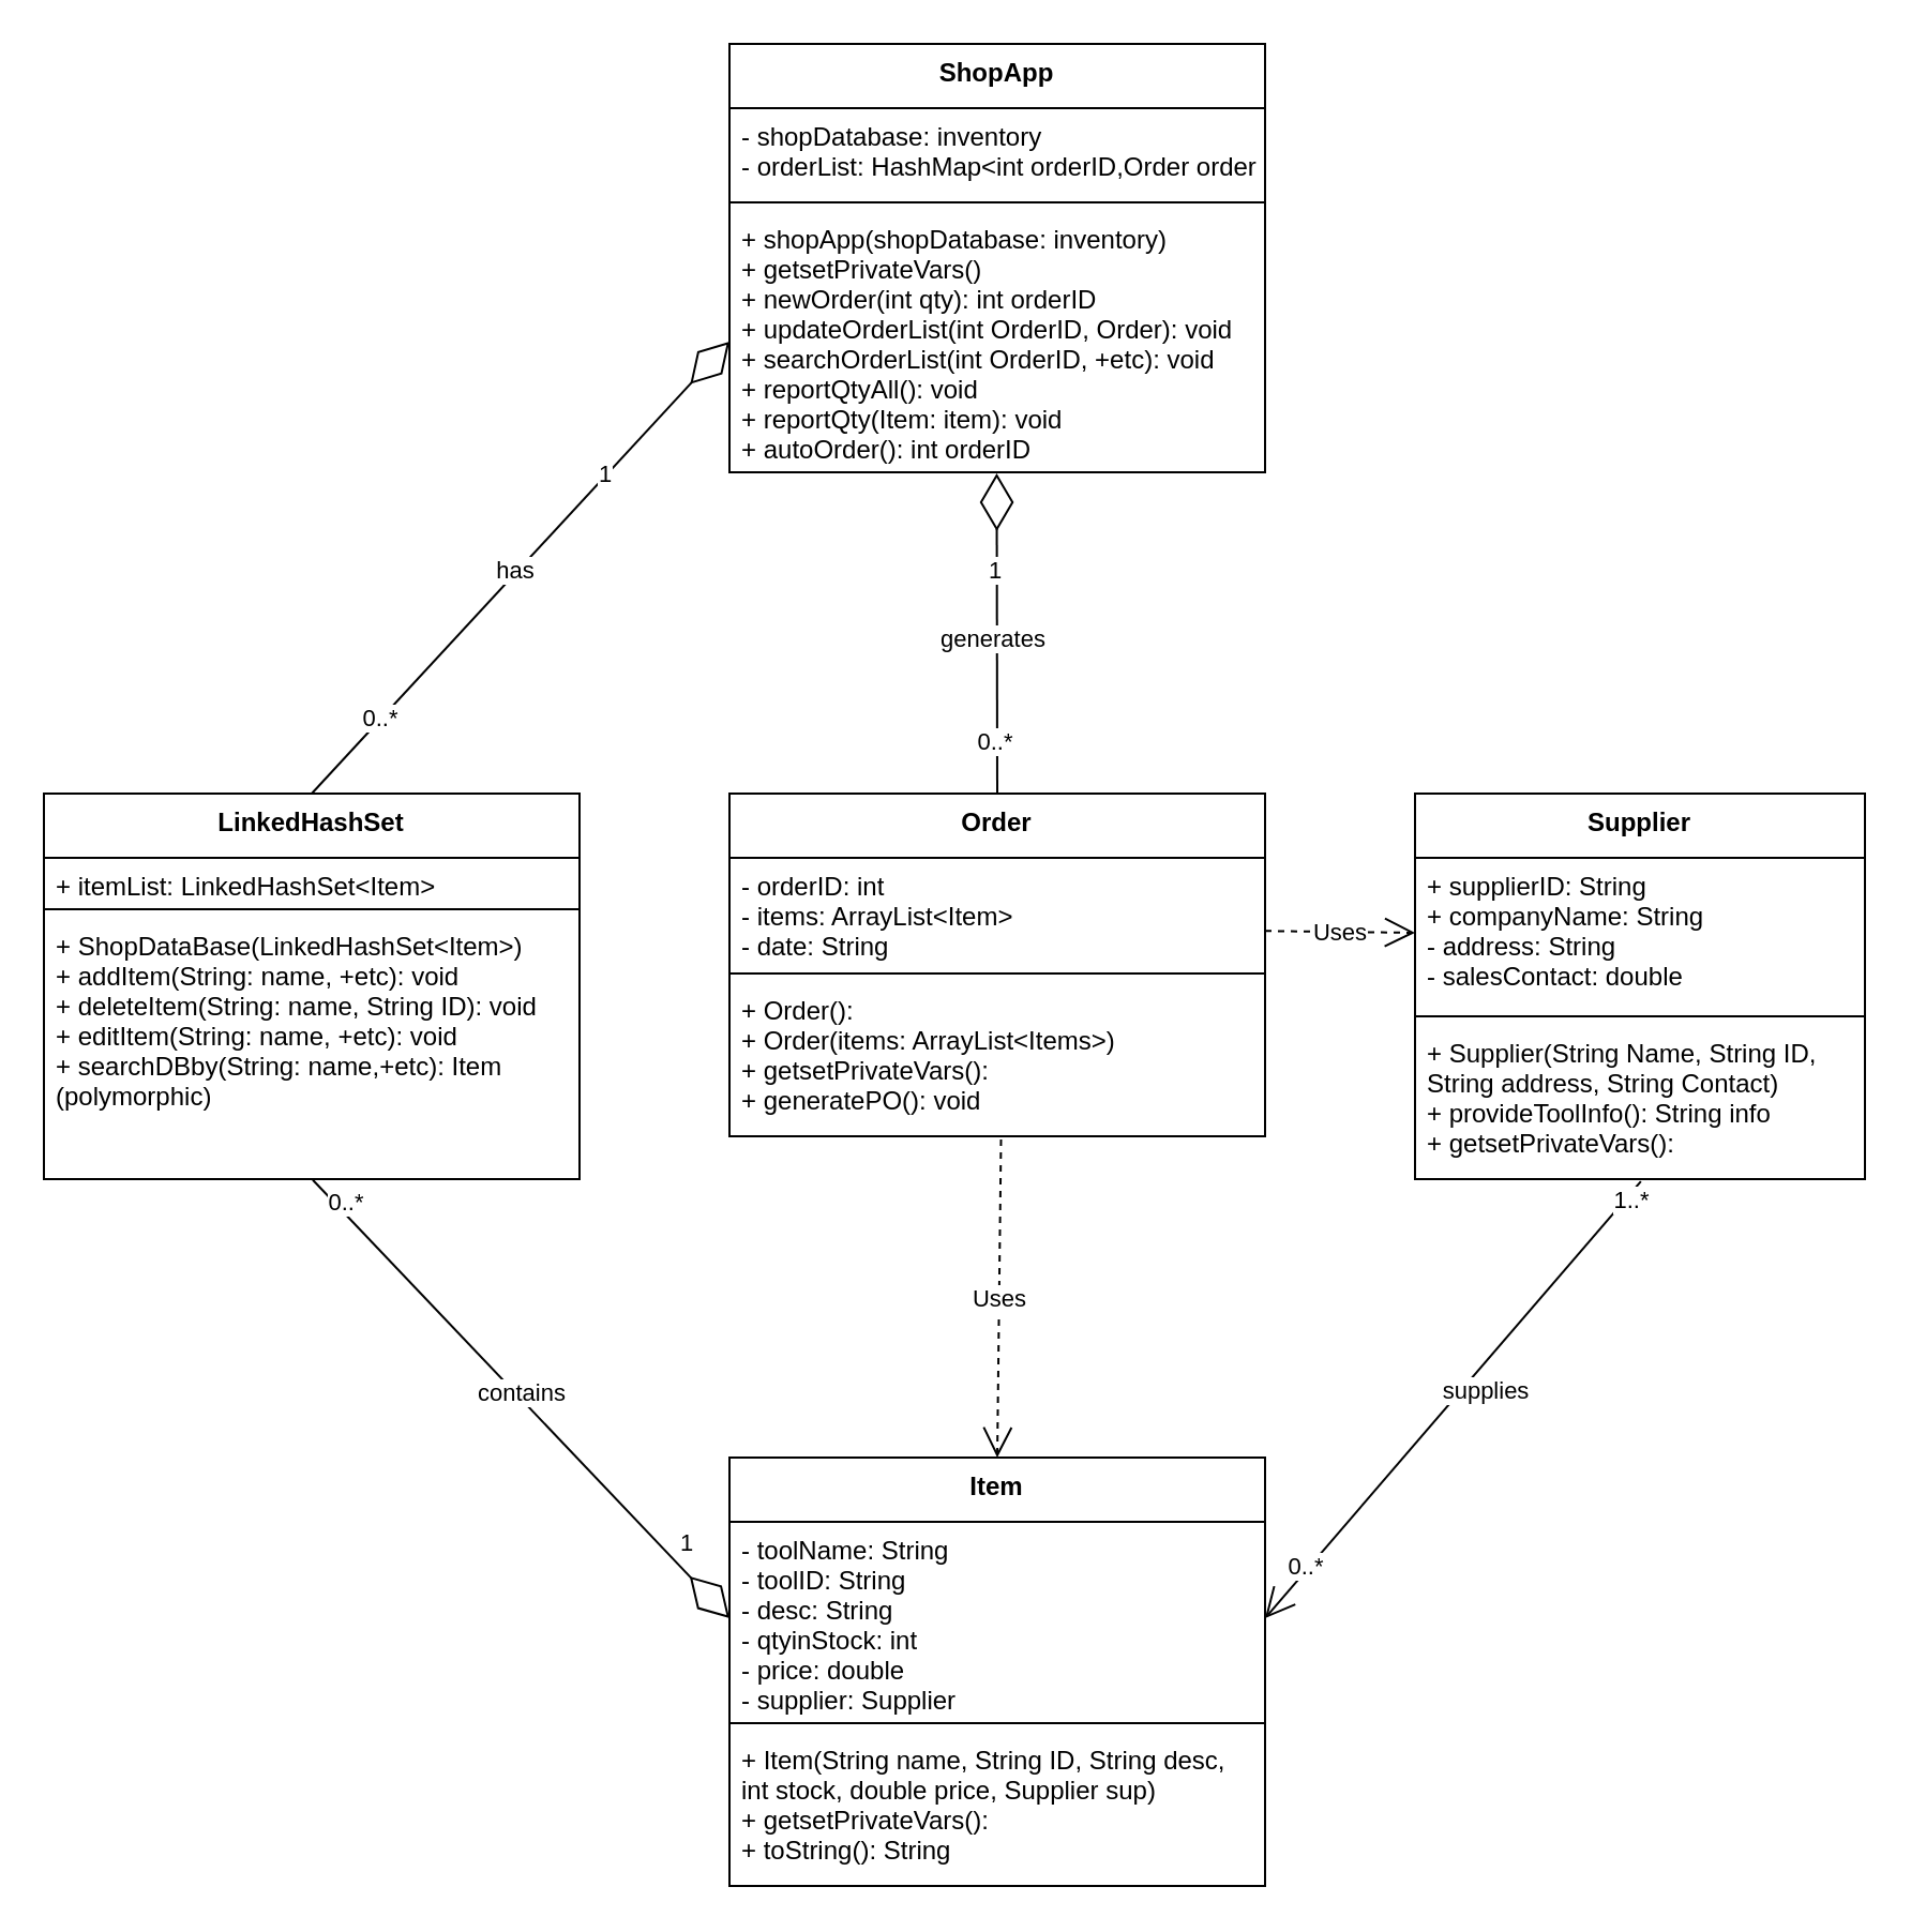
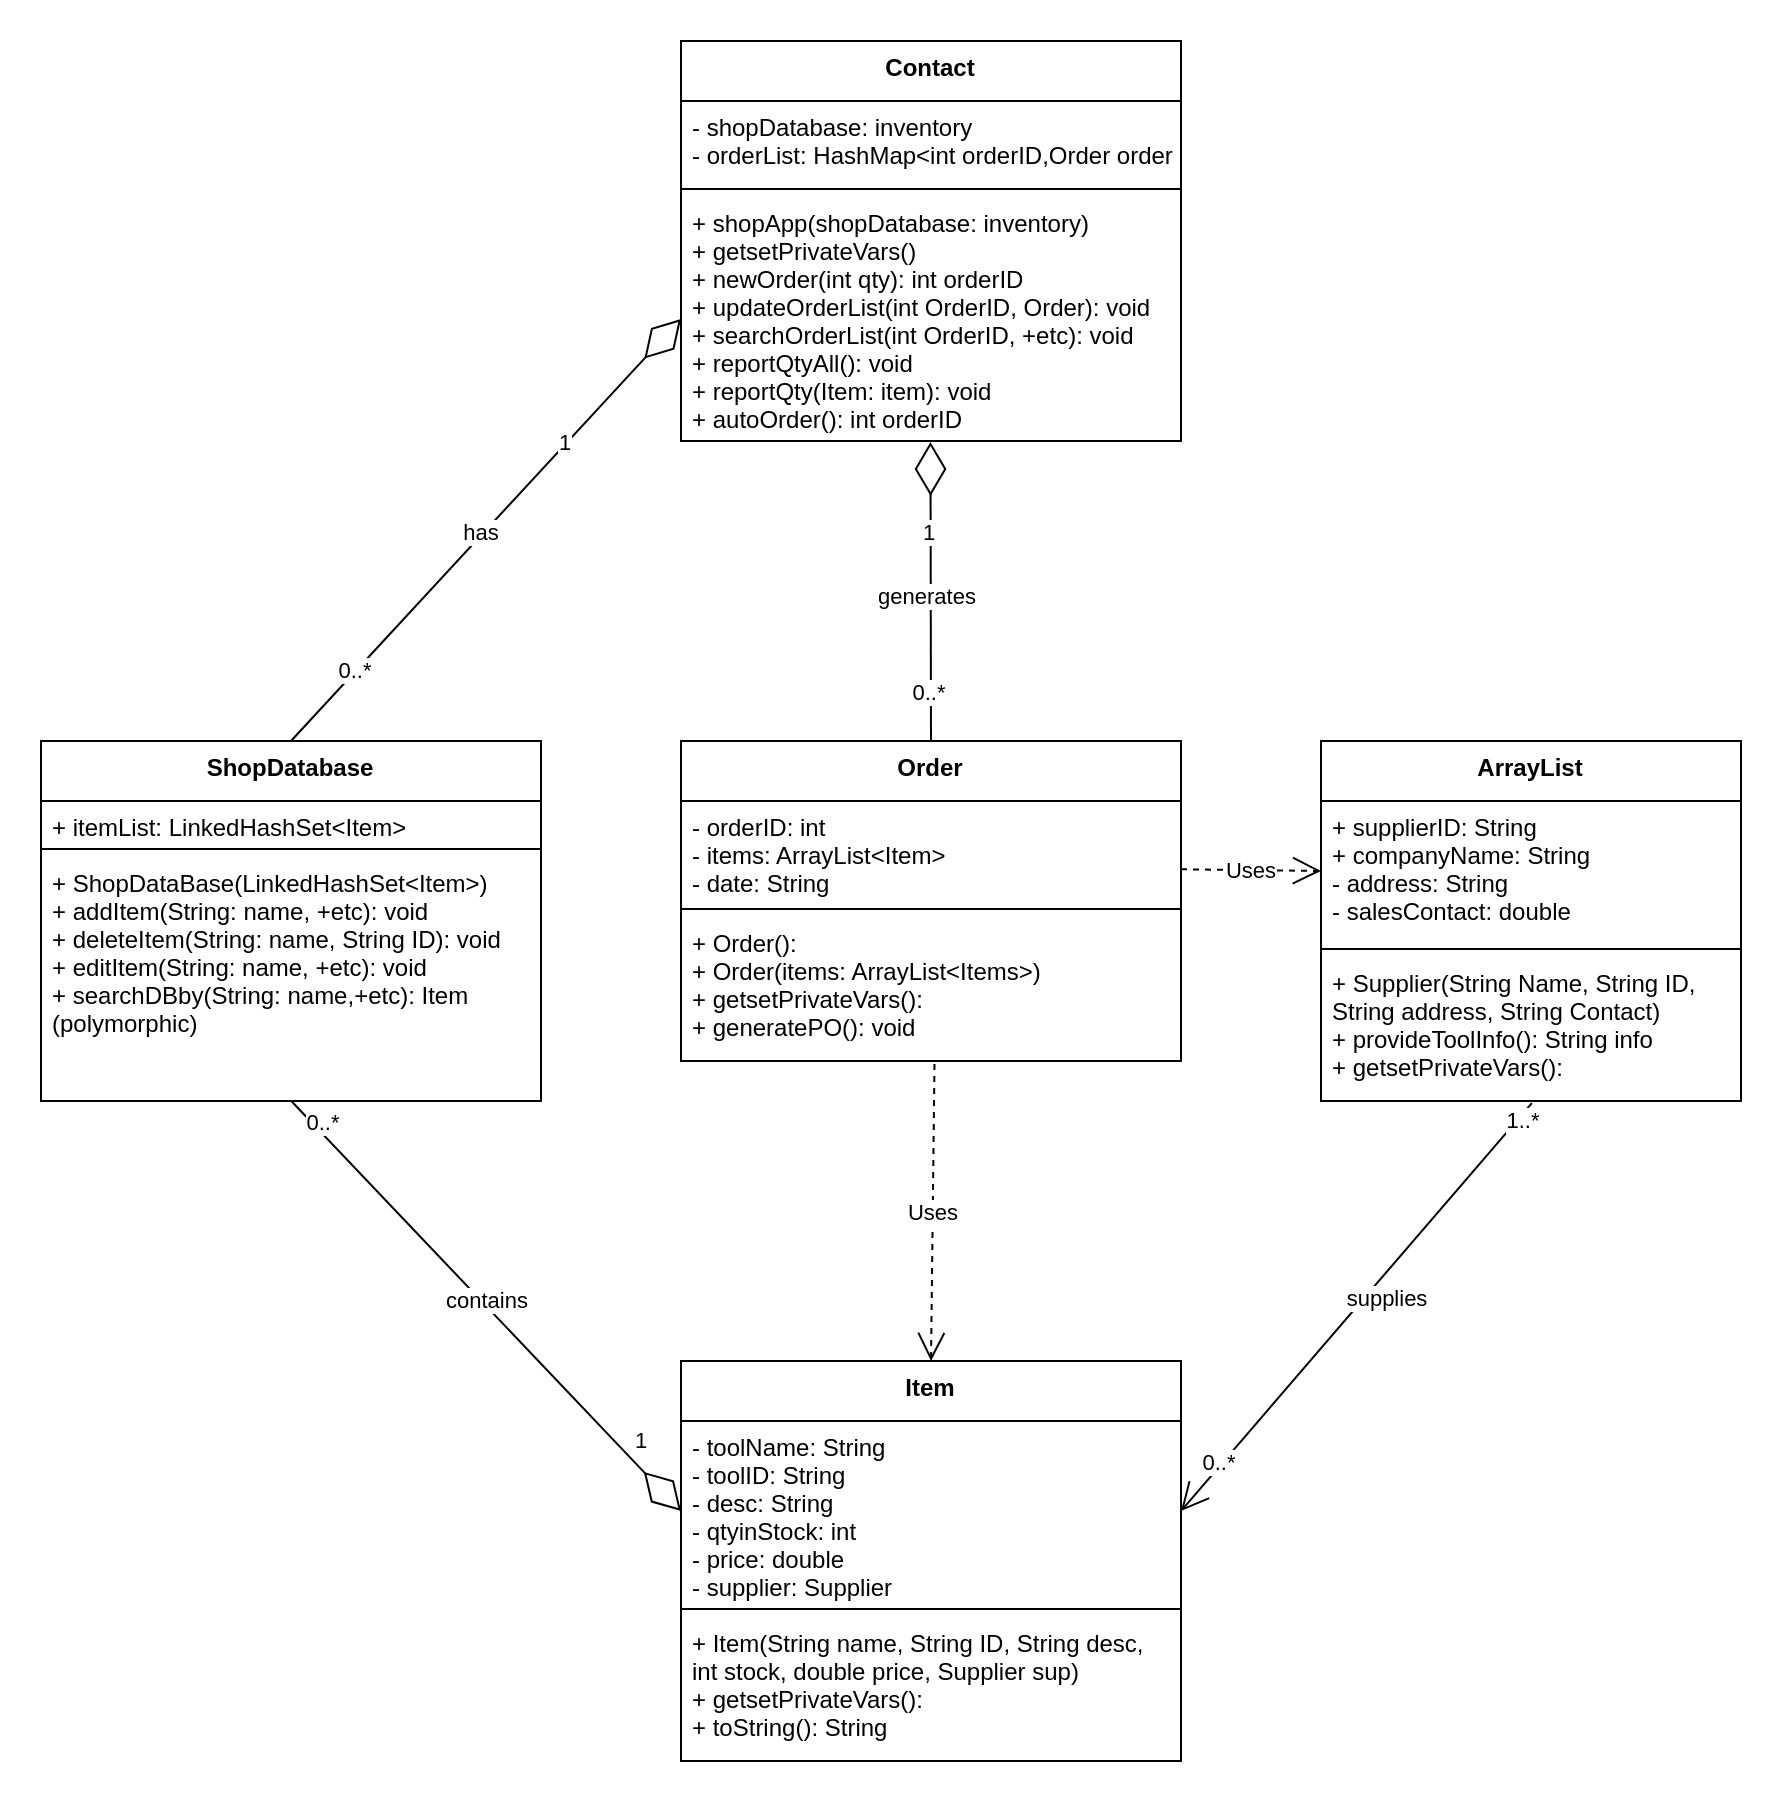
- <mxCell id="27" value="ShopApp" style="swimlane;fontStyle=1;align=center;verticalAlign=top;childLayout=stackLayout;horizontal=1;startSize=30;horizontalStack=0;resizeParent=1;resizeParentMax=0;resizeLast=0;collapsible=1;marginBottom=0;" vertex="1" parent="1"><mxGeometry x="340" y="20" width="250" height="200" as="geometry" /></mxCell>
+ <mxCell id="27" value="Contact" style="swimlane;fontStyle=1;align=center;verticalAlign=top;childLayout=stackLayout;horizontal=1;startSize=30;horizontalStack=0;resizeParent=1;resizeParentMax=0;resizeLast=0;collapsible=1;marginBottom=0;" vertex="1" parent="1"><mxGeometry x="340" y="20" width="250" height="200" as="geometry" /></mxCell>
- <mxCell id="31" value="LinkedHashSet" style="swimlane;fontStyle=1;align=center;verticalAlign=top;childLayout=stackLayout;horizontal=1;startSize=30;horizontalStack=0;resizeParent=1;resizeParentMax=0;resizeLast=0;collapsible=1;marginBottom=0;" parent="1" vertex="1"><mxGeometry x="20" y="370" width="250" height="180" as="geometry" /></mxCell>
+ <mxCell id="31" value="ShopDatabase" style="swimlane;fontStyle=1;align=center;verticalAlign=top;childLayout=stackLayout;horizontal=1;startSize=30;horizontalStack=0;resizeParent=1;resizeParentMax=0;resizeLast=0;collapsible=1;marginBottom=0;" parent="1" vertex="1"><mxGeometry x="20" y="370" width="250" height="180" as="geometry" /></mxCell>
- <mxCell id="35" value="Supplier" style="swimlane;fontStyle=1;align=center;verticalAlign=top;childLayout=stackLayout;horizontal=1;startSize=30;horizontalStack=0;resizeParent=1;resizeParentMax=0;resizeLast=0;collapsible=1;marginBottom=0;" parent="1" vertex="1"><mxGeometry x="660" y="370" width="210" height="180" as="geometry" /></mxCell>
+ <mxCell id="35" value="ArrayList" style="swimlane;fontStyle=1;align=center;verticalAlign=top;childLayout=stackLayout;horizontal=1;startSize=30;horizontalStack=0;resizeParent=1;resizeParentMax=0;resizeLast=0;collapsible=1;marginBottom=0;" parent="1" vertex="1"><mxGeometry x="660" y="370" width="210" height="180" as="geometry" /></mxCell>
